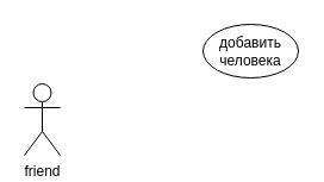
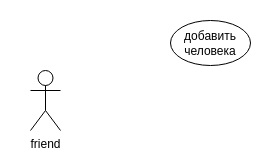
- <mxCell id="2" value="friend" style="shape=umlActor;verticalLabelPosition=bottom;verticalAlign=top;html=1;outlineConnect=0;" vertex="1" parent="1"><mxGeometry x="20" y="70" width="30" height="60" as="geometry" /></mxCell>
+ <mxCell id="2" value="friend" style="shape=umlActor;verticalLabelPosition=bottom;verticalAlign=top;html=1;outlineConnect=0;" vertex="1" parent="1"><mxGeometry x="30" y="70" width="30" height="60" as="geometry" /></mxCell>
